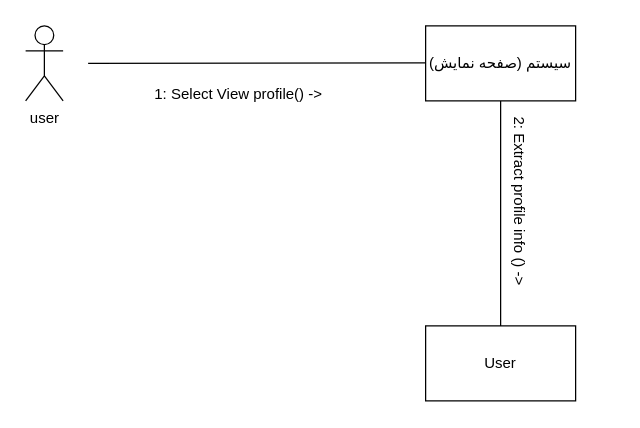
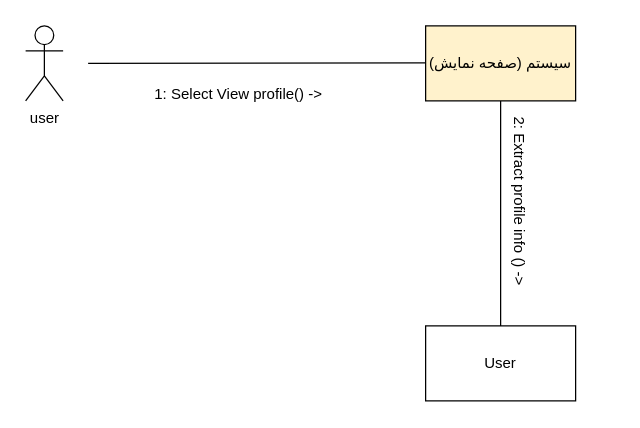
- <mxCell id="3" value="سیستم (صفحه نمایش)" style="rounded=0;whiteSpace=wrap;html=1;" vertex="1" parent="1"><mxGeometry x="340" y="20" width="120" height="60" as="geometry" /></mxCell>
+ <mxCell id="3" value="سیستم (صفحه نمایش)" style="rounded=0;whiteSpace=wrap;html=1;fillColor=#fff2cc;" vertex="1" parent="1"><mxGeometry x="340" y="20" width="120" height="60" as="geometry" /></mxCell>
